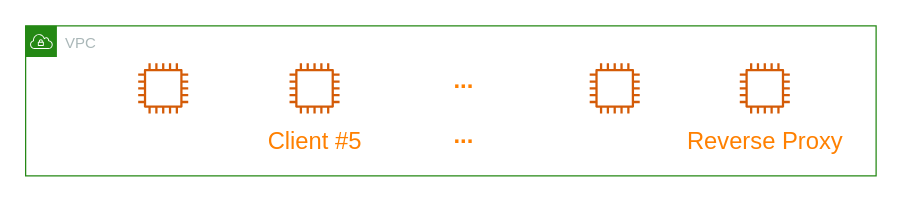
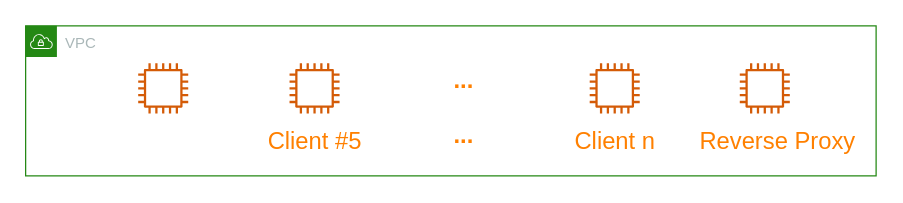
+ <mxCell id="9" value="Client n" style="text;html=1;align=center;verticalAlign=middle;resizable=0;points=[];autosize=1;strokeColor=none;fillColor=none;fontSize=19;fontColor=#FF8000;" parent="2" vertex="1"><mxGeometry x="431" y="78" width="80" height="30" as="geometry" /></mxCell>
- <mxCell id="11" value="Reverse Proxy" style="text;html=1;align=center;verticalAlign=middle;resizable=0;points=[];autosize=1;strokeColor=none;fillColor=none;fontSize=19;fontColor=#FF8000;" vertex="1" parent="2"><mxGeometry x="521" y="78" width="140" height="30" as="geometry" /></mxCell>
+ <mxCell id="11" value="Reverse Proxy" style="text;html=1;align=center;verticalAlign=middle;resizable=0;points=[];autosize=1;strokeColor=none;fillColor=none;fontSize=19;fontColor=#FF8000;" vertex="1" parent="2"><mxGeometry x="531" y="78" width="140" height="30" as="geometry" /></mxCell>
